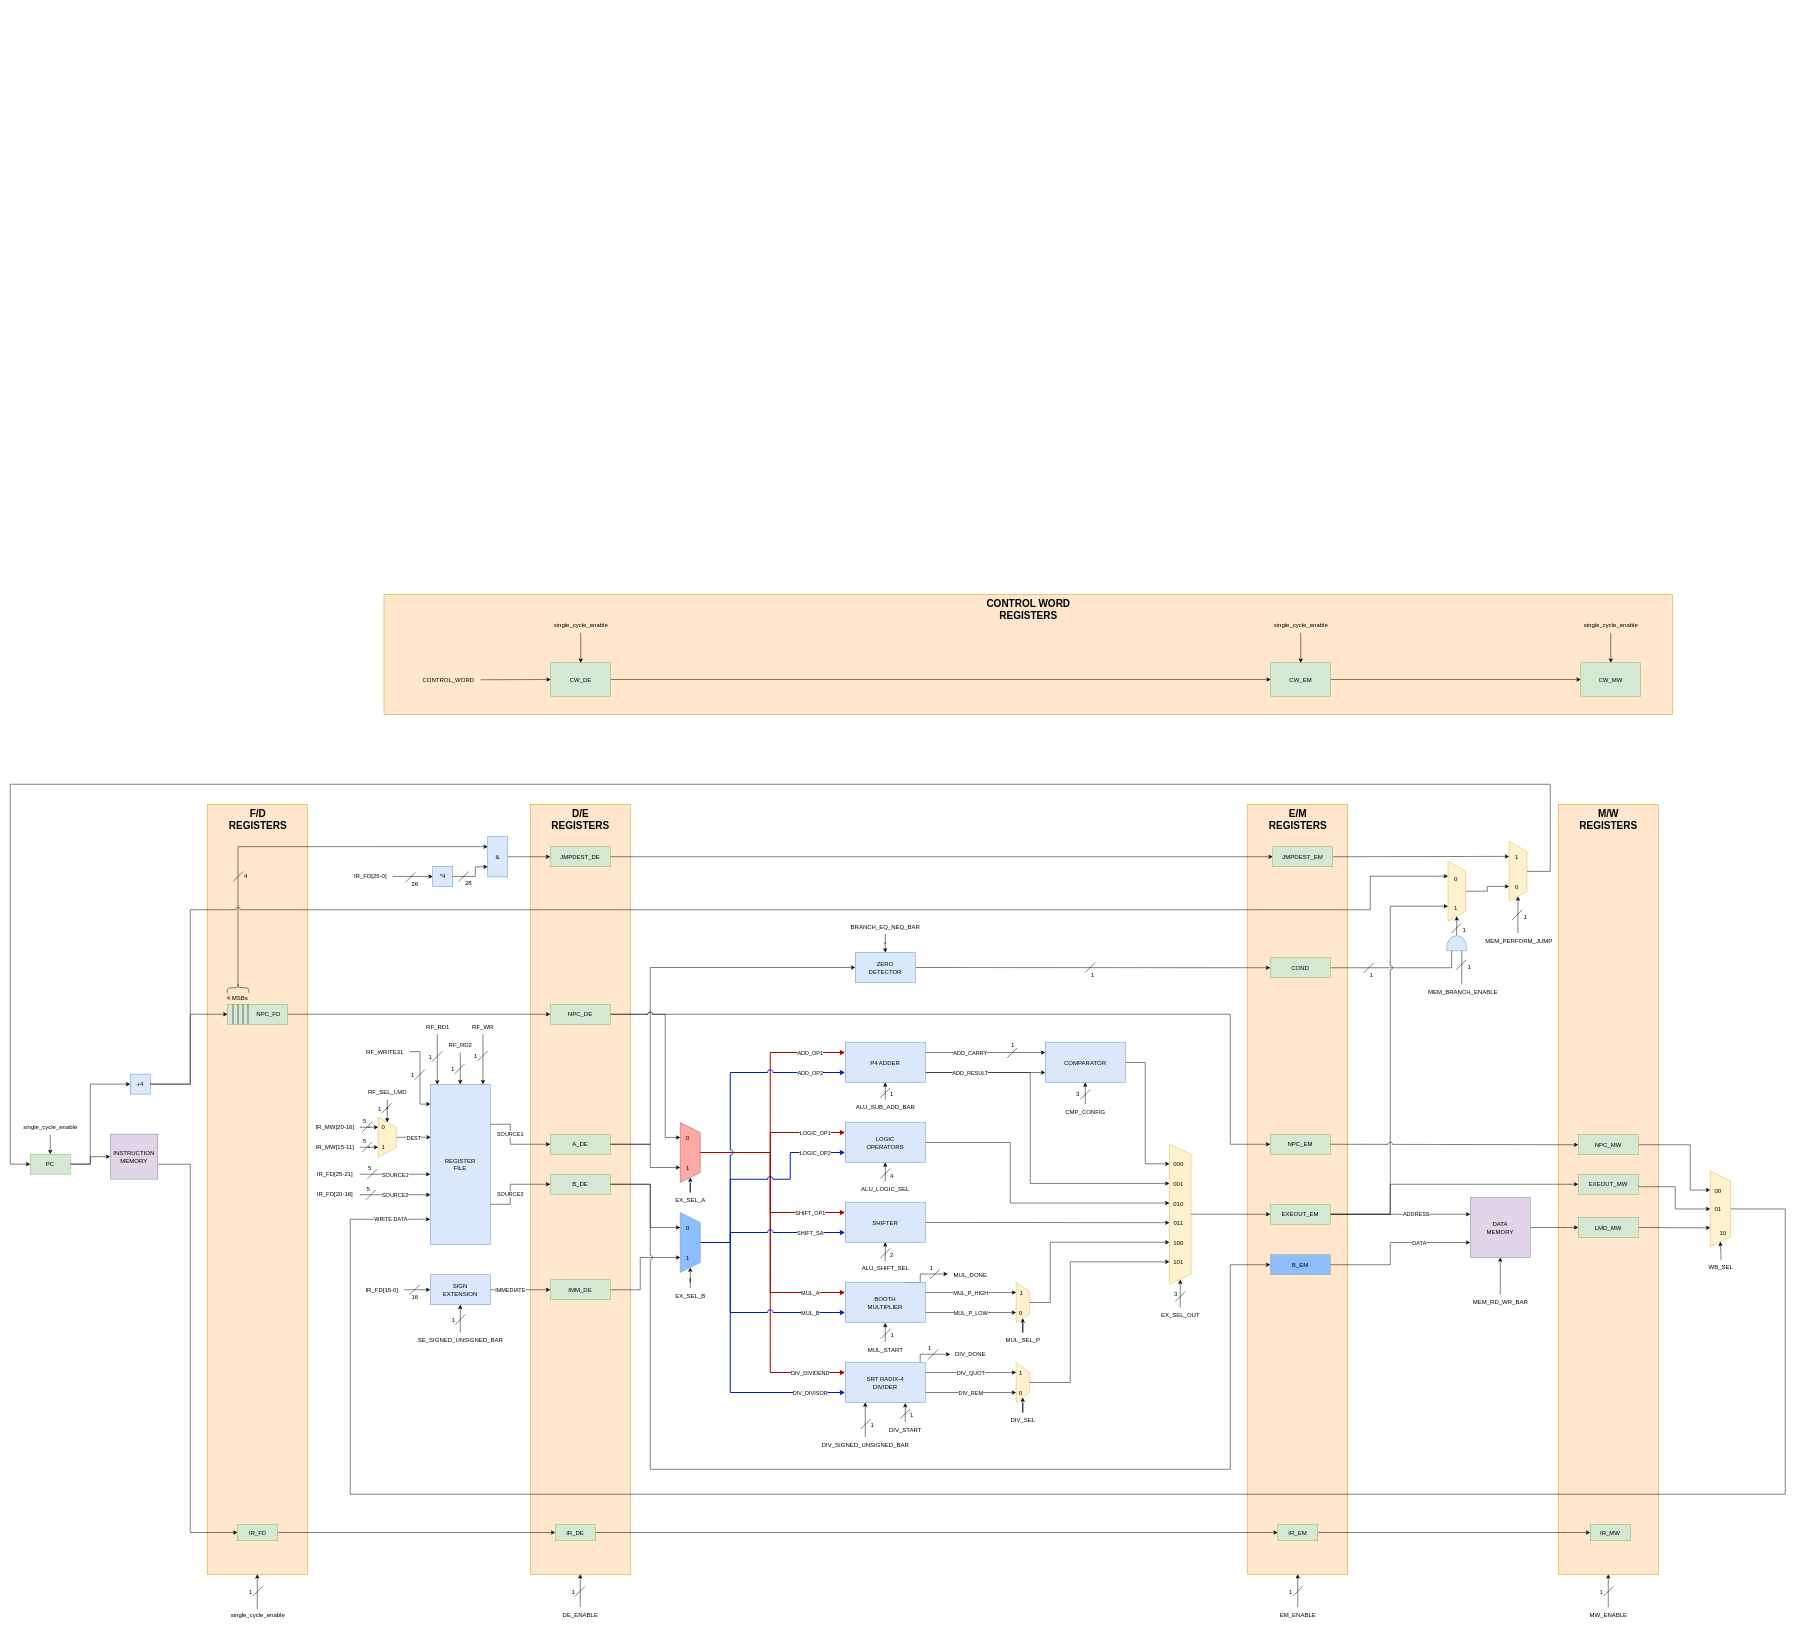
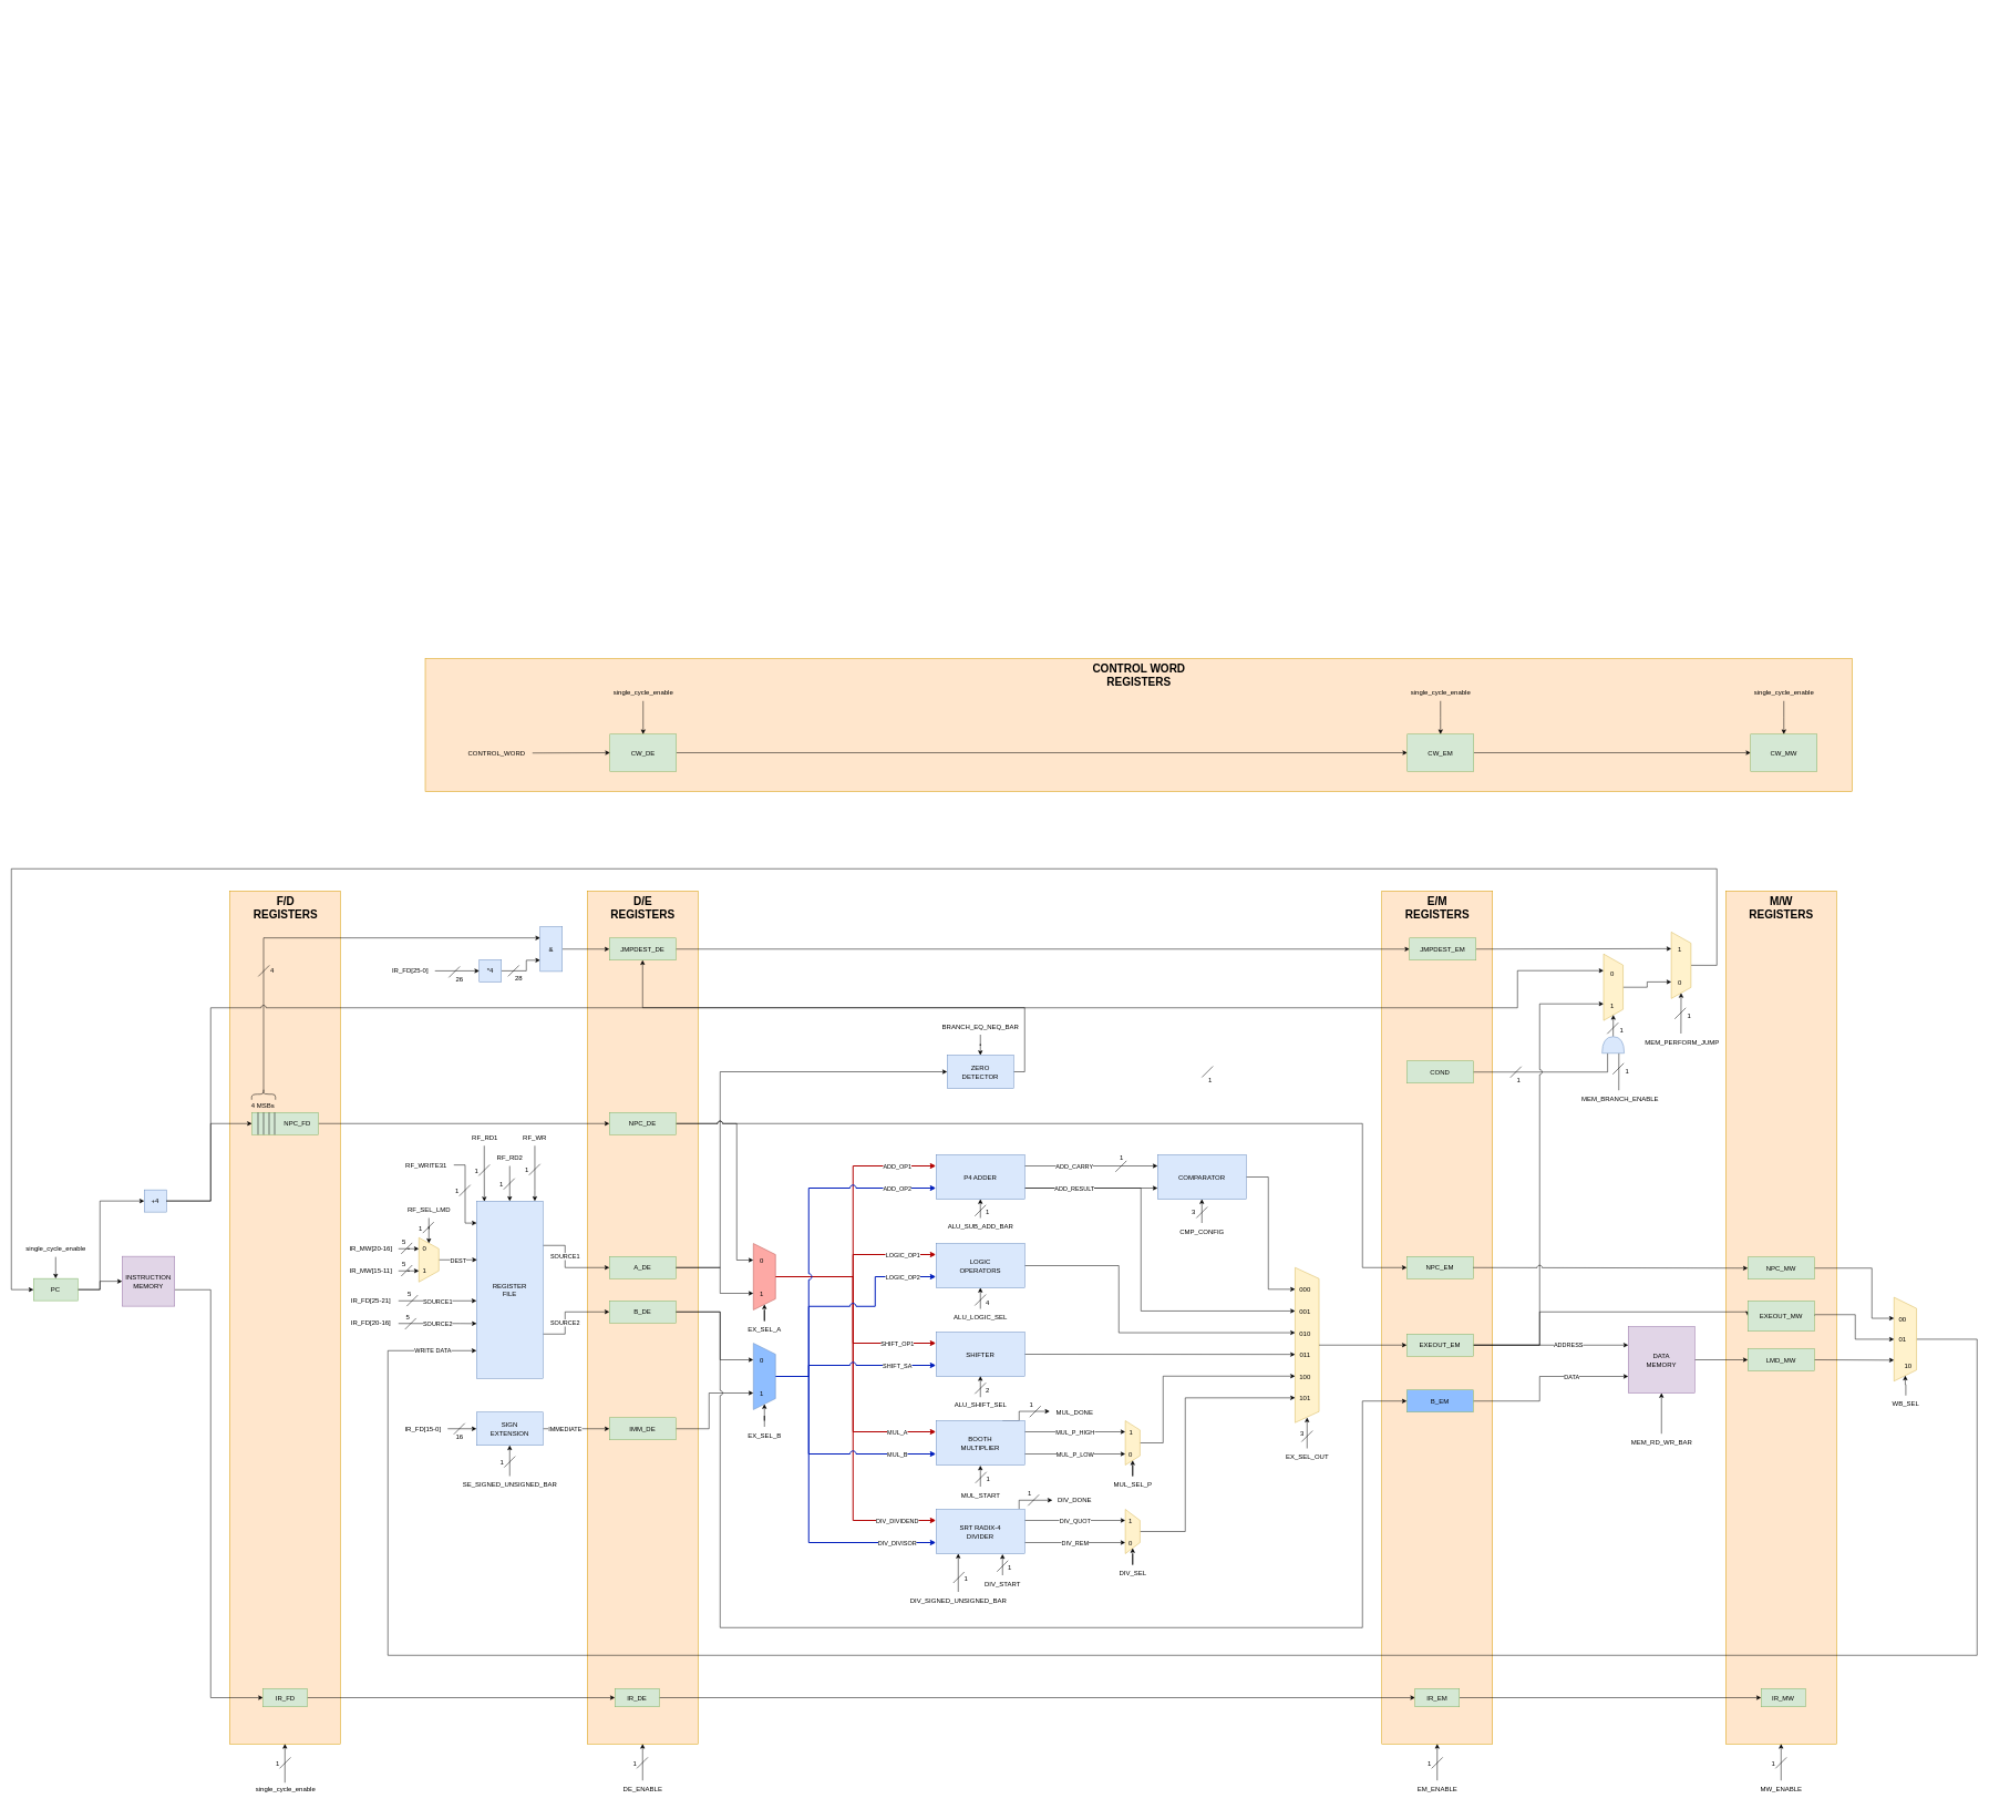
- <mxCell id="44" style="edgeStyle=orthogonalEdgeStyle;rounded=0;jumpStyle=arc;jumpSize=9;orthogonalLoop=1;jettySize=auto;html=1;exitX=1;exitY=0.5;exitDx=0;exitDy=0;entryX=0;entryY=0.5;entryDx=0;entryDy=0;" parent="1" source="45" target="59" edge="1"><mxGeometry relative="1" as="geometry" /></mxCell>
+ <mxCell id="44" style="edgeStyle=orthogonalEdgeStyle;rounded=0;jumpStyle=arc;jumpSize=9;orthogonalLoop=1;jettySize=auto;html=1;exitX=1;exitY=0.5;exitDx=0;exitDy=0;" parent="1" source="45" target="211" edge="1"><mxGeometry relative="1" as="geometry" /></mxCell>
- <mxCell id="220" value="EXEOUT_MW" style="whiteSpace=wrap;html=1;fillColor=#d5e8d4;strokeColor=#82b366;" parent="1" vertex="1"><mxGeometry x="3156" y="2348" width="120" height="40" as="geometry" /></mxCell>
+ <mxCell id="220" value="EXEOUT_MW" style="whiteSpace=wrap;html=1;fillColor=#d5e8d4;strokeColor=#82b366;" parent="1" vertex="1"><mxGeometry x="3156" y="2348" width="120" height="55" as="geometry" /></mxCell>
